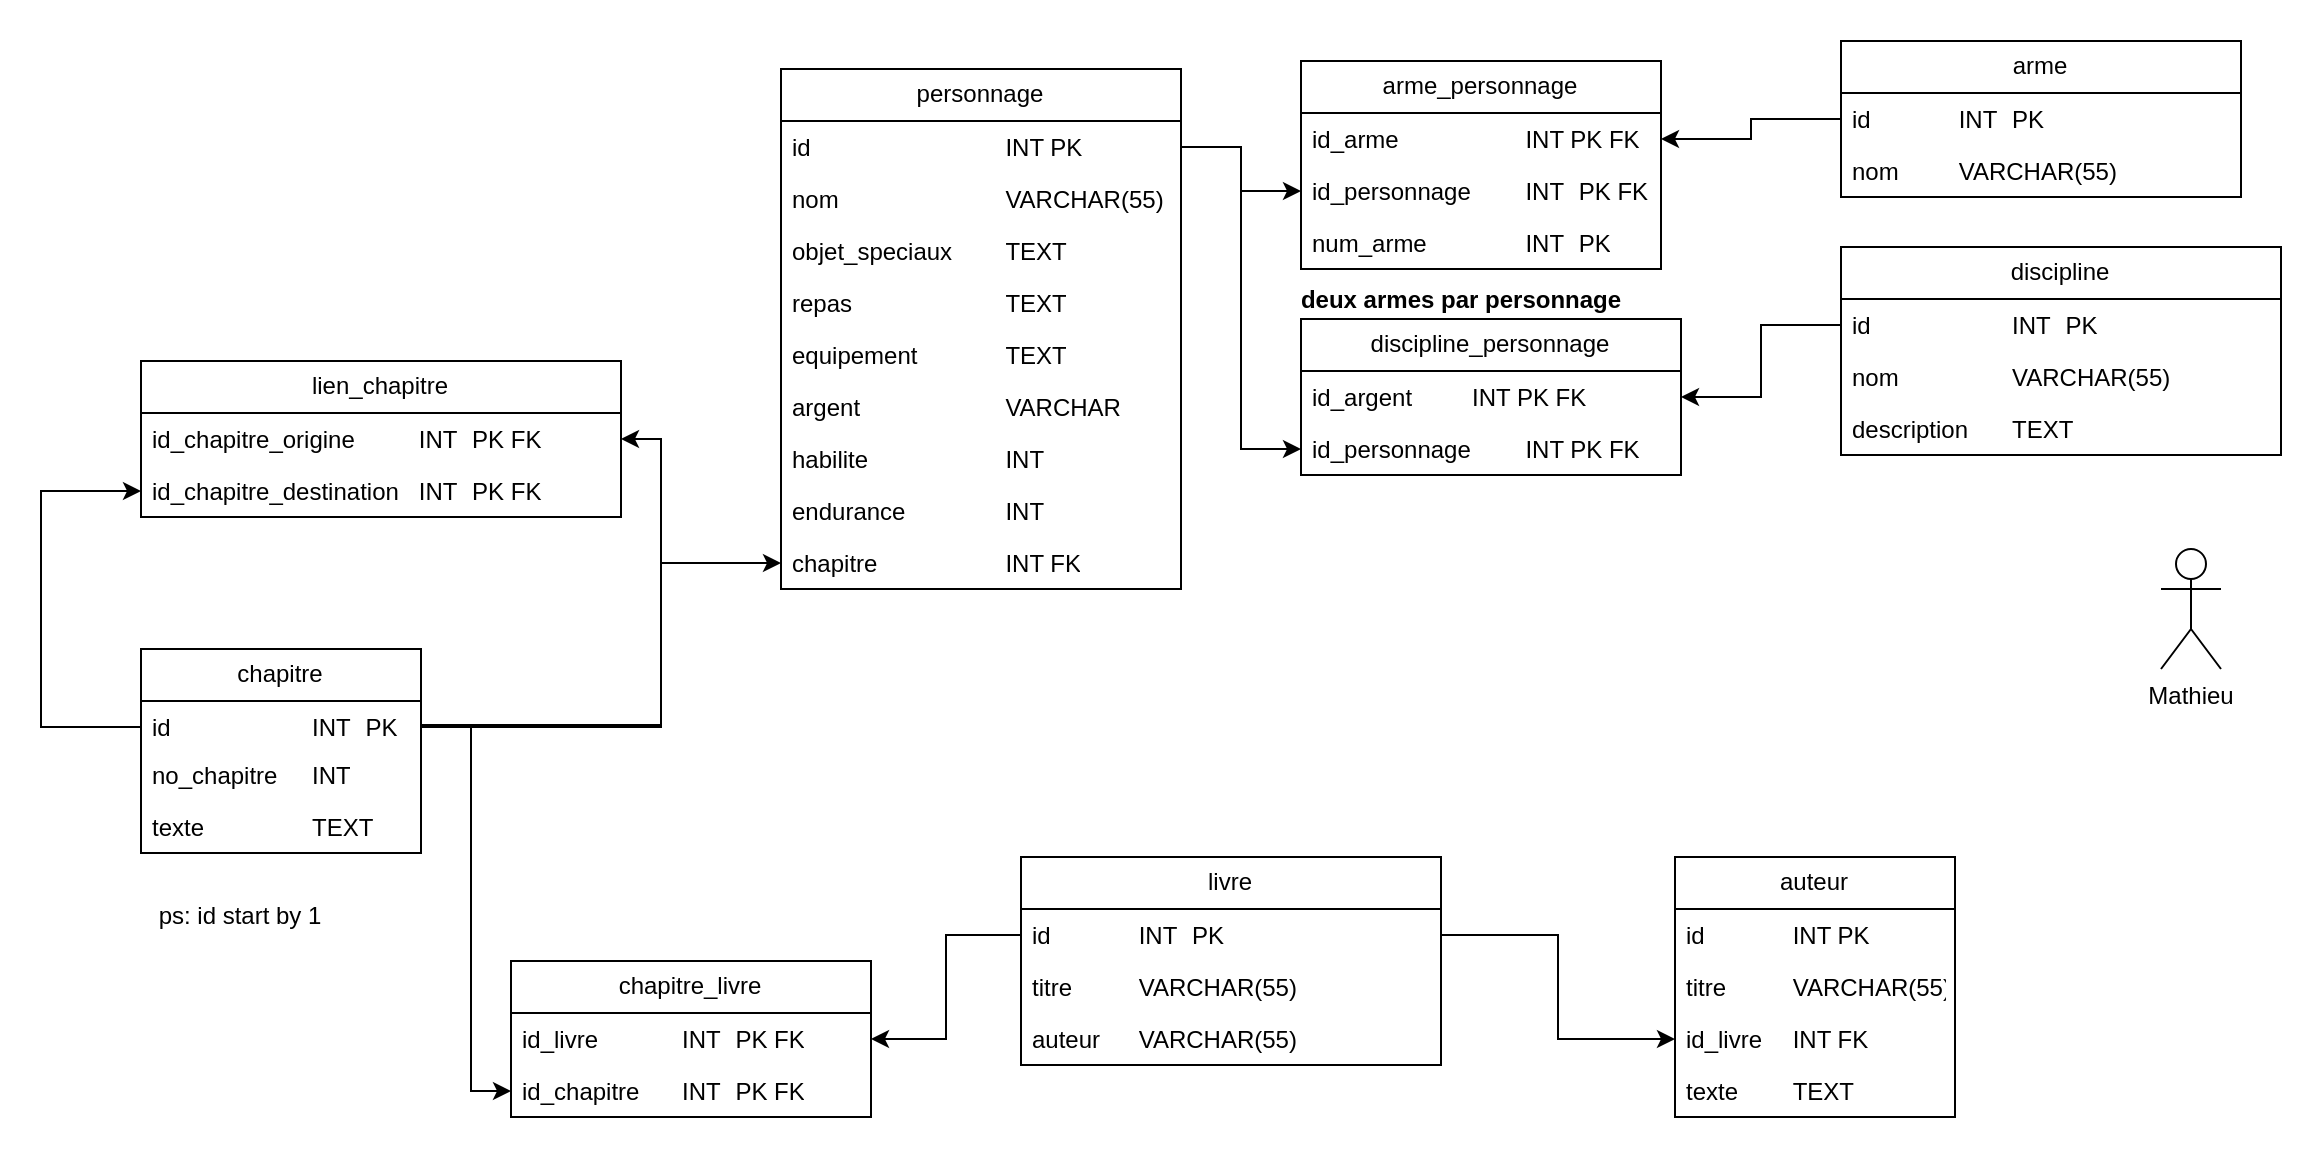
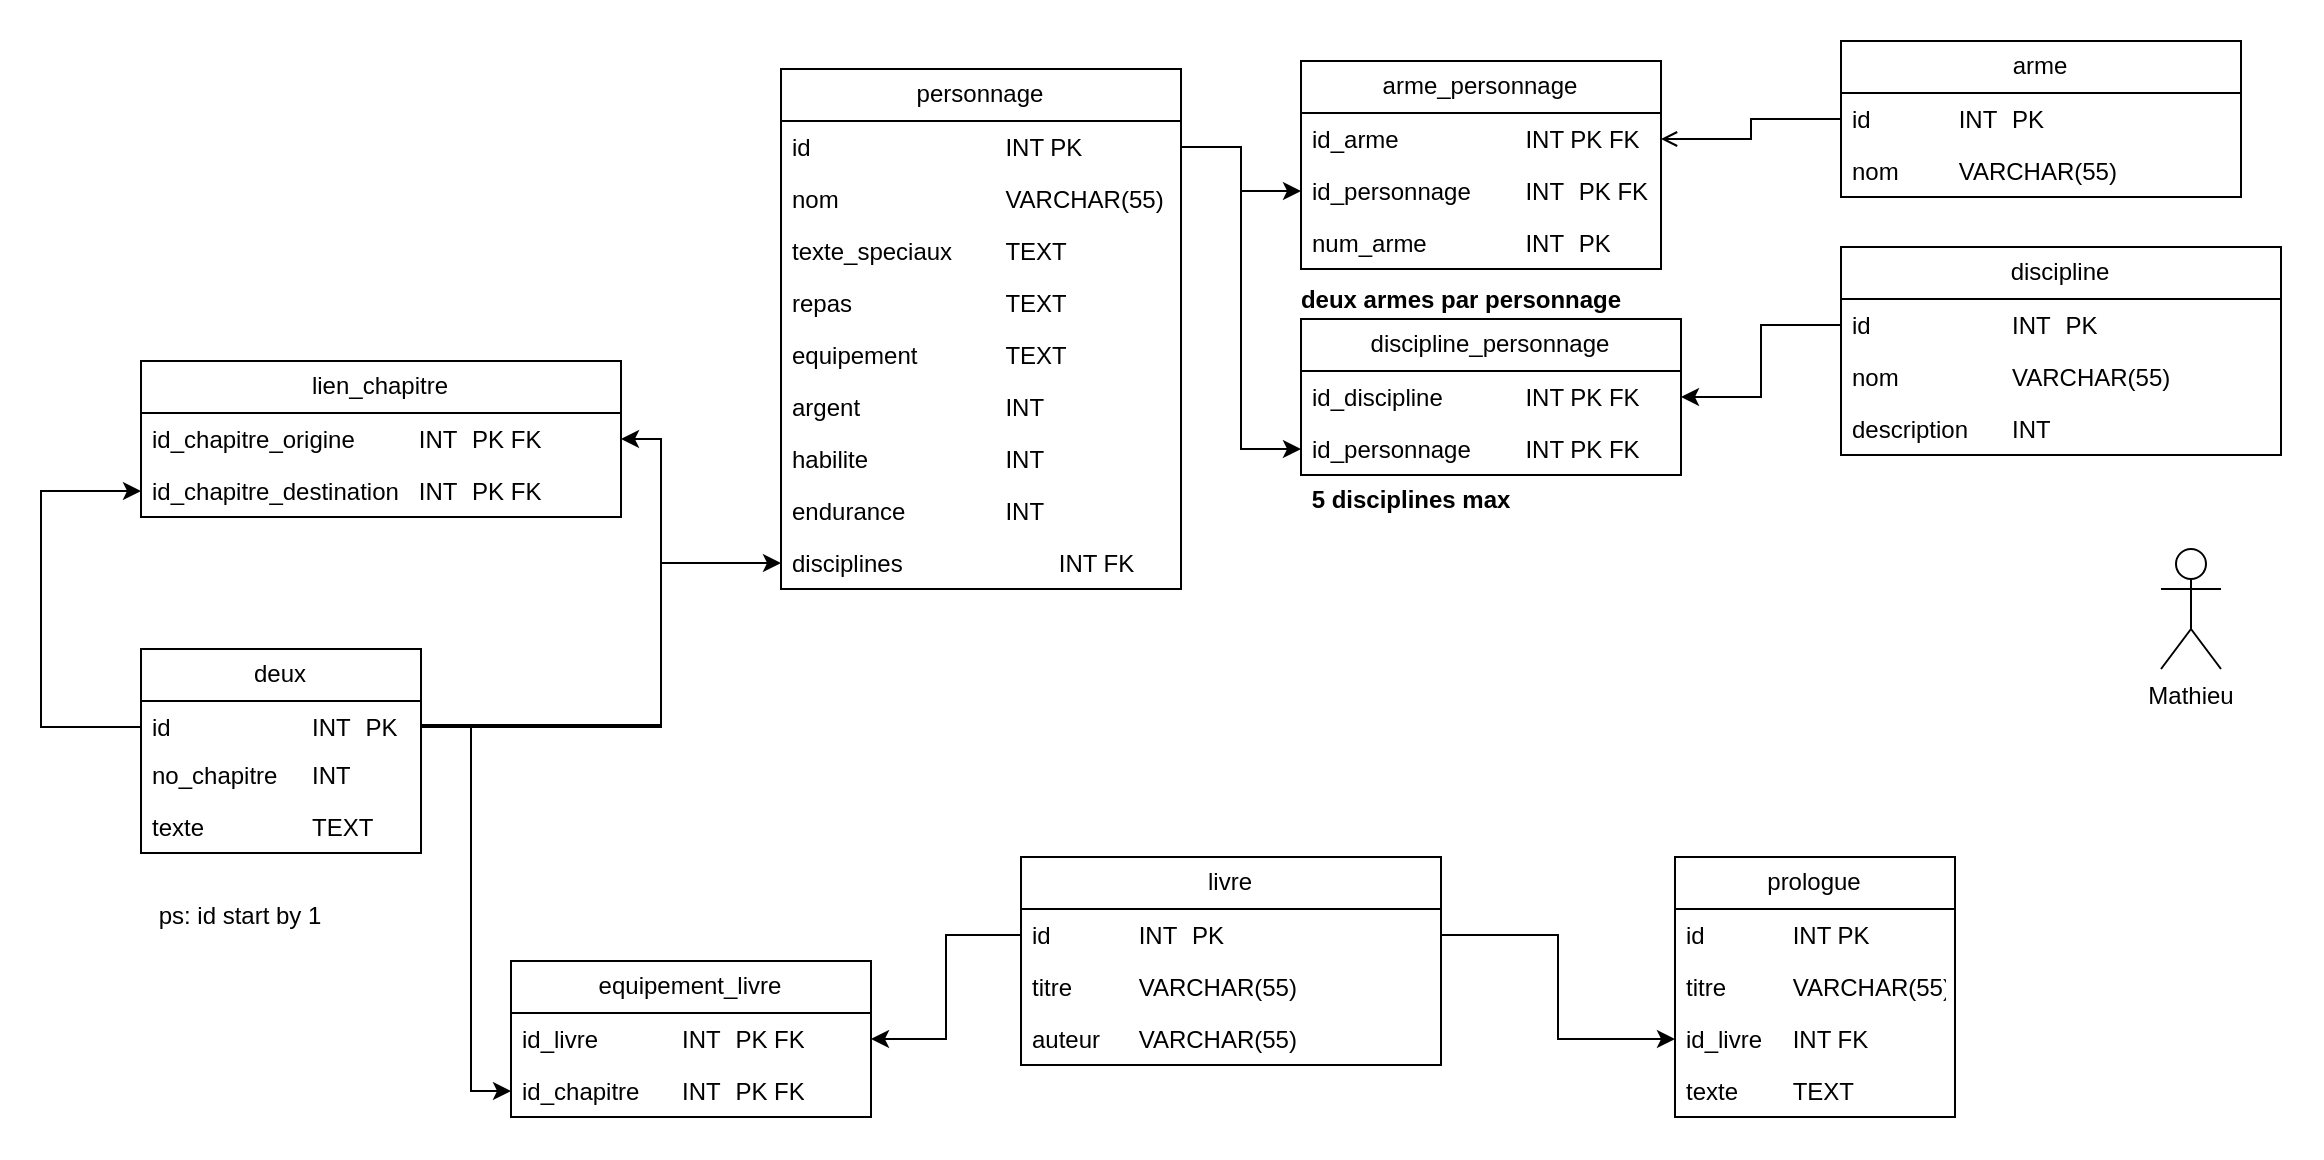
- <mxCell id="26" style="edgeStyle=orthogonalEdgeStyle;rounded=0;orthogonalLoop=1;jettySize=auto;html=1;entryX=1;entryY=0.5;entryDx=0;entryDy=0;" parent="1" source="27" target="45" edge="1"><mxGeometry relative="1" as="geometry" /></mxCell>
+ <mxCell id="26" style="edgeStyle=orthogonalEdgeStyle;rounded=0;orthogonalLoop=1;jettySize=auto;html=1;entryX=1;entryY=0.5;entryDx=0;entryDy=0;endArrow=open;" parent="1" source="27" target="45" edge="1"><mxGeometry relative="1" as="geometry" /></mxCell>
- <mxCell id="37" value="objet_speciaux&lt;span style=&quot;white-space: pre;&quot;&gt;&#09;&lt;/span&gt;TEXT&lt;span style=&quot;white-space: pre;&quot;&gt;&#09;&lt;/span&gt;&lt;span style=&quot;white-space: pre;&quot;&gt;&#09;&lt;/span&gt;" style="text;strokeColor=none;fillColor=none;align=left;verticalAlign=top;spacingLeft=4;spacingRight=4;overflow=hidden;rotatable=0;points=[[0,0.5],[1,0.5]];portConstraint=eastwest;whiteSpace=wrap;html=1;" parent="34" vertex="1"><mxGeometry y="78" width="200" height="26" as="geometry" /></mxCell>
+ <mxCell id="37" value="texte_speciaux&lt;span style=&quot;white-space: pre;&quot;&gt;&#09;&lt;/span&gt;TEXT&lt;span style=&quot;white-space: pre;&quot;&gt;&#09;&lt;/span&gt;&lt;span style=&quot;white-space: pre;&quot;&gt;&#09;&lt;/span&gt;" style="text;strokeColor=none;fillColor=none;align=left;verticalAlign=top;spacingLeft=4;spacingRight=4;overflow=hidden;rotatable=0;points=[[0,0.5],[1,0.5]];portConstraint=eastwest;whiteSpace=wrap;html=1;" parent="34" vertex="1"><mxGeometry y="78" width="200" height="26" as="geometry" /></mxCell>
- <mxCell id="49" value="id_argent&lt;span style=&quot;white-space: pre;&quot;&gt;&#09;&lt;/span&gt;&lt;span style=&quot;white-space: pre;&quot;&gt;&#09;&lt;/span&gt;INT PK FK" style="text;strokeColor=none;fillColor=none;align=left;verticalAlign=top;spacingLeft=4;spacingRight=4;overflow=hidden;rotatable=0;points=[[0,0.5],[1,0.5]];portConstraint=eastwest;whiteSpace=wrap;html=1;" parent="48" vertex="1"><mxGeometry y="26" width="190" height="26" as="geometry" /></mxCell>
+ <mxCell id="49" value="id_discipline&lt;span style=&quot;white-space: pre;&quot;&gt;&#09;&lt;/span&gt;&lt;span style=&quot;white-space: pre;&quot;&gt;&#09;&lt;/span&gt;INT PK FK" style="text;strokeColor=none;fillColor=none;align=left;verticalAlign=top;spacingLeft=4;spacingRight=4;overflow=hidden;rotatable=0;points=[[0,0.5],[1,0.5]];portConstraint=eastwest;whiteSpace=wrap;html=1;" parent="48" vertex="1"><mxGeometry y="26" width="190" height="26" as="geometry" /></mxCell>
- <mxCell id="40" value="argent&lt;span style=&quot;white-space: pre;&quot;&gt;&#09;&lt;/span&gt;&lt;span style=&quot;white-space: pre;&quot;&gt;&#09;&lt;span style=&quot;white-space: pre;&quot;&gt;&#09;&lt;/span&gt;&lt;/span&gt;VARCHAR" style="text;strokeColor=none;fillColor=none;align=left;verticalAlign=top;spacingLeft=4;spacingRight=4;overflow=hidden;rotatable=0;points=[[0,0.5],[1,0.5]];portConstraint=eastwest;whiteSpace=wrap;html=1;" parent="34" vertex="1"><mxGeometry y="156" width="200" height="26" as="geometry" /></mxCell>
+ <mxCell id="40" value="argent&lt;span style=&quot;white-space: pre;&quot;&gt;&#09;&lt;/span&gt;&lt;span style=&quot;white-space: pre;&quot;&gt;&#09;&lt;span style=&quot;white-space: pre;&quot;&gt;&#09;&lt;/span&gt;&lt;/span&gt;INT" style="text;strokeColor=none;fillColor=none;align=left;verticalAlign=top;spacingLeft=4;spacingRight=4;overflow=hidden;rotatable=0;points=[[0,0.5],[1,0.5]];portConstraint=eastwest;whiteSpace=wrap;html=1;" parent="34" vertex="1"><mxGeometry y="156" width="200" height="26" as="geometry" /></mxCell>
- <mxCell id="33" value="description&lt;span style=&quot;white-space: pre;&quot;&gt;&#09;&lt;/span&gt;TEXT" style="text;strokeColor=none;fillColor=none;align=left;verticalAlign=top;spacingLeft=4;spacingRight=4;overflow=hidden;rotatable=0;points=[[0,0.5],[1,0.5]];portConstraint=eastwest;whiteSpace=wrap;html=1;" parent="30" vertex="1"><mxGeometry y="78" width="220" height="26" as="geometry" /></mxCell>
+ <mxCell id="33" value="description&lt;span style=&quot;white-space: pre;&quot;&gt;&#09;&lt;/span&gt;INT" style="text;strokeColor=none;fillColor=none;align=left;verticalAlign=top;spacingLeft=4;spacingRight=4;overflow=hidden;rotatable=0;points=[[0,0.5],[1,0.5]];portConstraint=eastwest;whiteSpace=wrap;html=1;" parent="30" vertex="1"><mxGeometry y="78" width="220" height="26" as="geometry" /></mxCell>
+ <mxCell id="52" value="5 disciplines max" style="text;align=center;fontStyle=1;verticalAlign=middle;spacingLeft=3;spacingRight=3;strokeColor=none;rotatable=0;points=[[0,0.5],[1,0.5]];portConstraint=eastwest;html=1;" parent="1" vertex="1"><mxGeometry x="650" y="237" width="110" height="26" as="geometry" /></mxCell>
- <mxCell id="43" value="chapitre&lt;span style=&quot;white-space: pre;&quot;&gt;&#09;&lt;/span&gt;&lt;span style=&quot;white-space: pre;&quot;&gt;&#09;&lt;/span&gt;&lt;span style=&quot;white-space: pre;&quot;&gt;&#09;&lt;/span&gt;INT FK" style="text;strokeColor=none;fillColor=none;align=left;verticalAlign=top;spacingLeft=4;spacingRight=4;overflow=hidden;rotatable=0;points=[[0,0.5],[1,0.5]];portConstraint=eastwest;whiteSpace=wrap;html=1;" parent="34" vertex="1"><mxGeometry y="234" width="200" height="26" as="geometry" /></mxCell>
+ <mxCell id="43" value="disciplines&lt;span style=&quot;white-space: pre;&quot;&gt;&#09;&lt;/span&gt;&lt;span style=&quot;white-space: pre;&quot;&gt;&#09;&lt;/span&gt;&lt;span style=&quot;white-space: pre;&quot;&gt;&#09;&lt;/span&gt;INT FK" style="text;strokeColor=none;fillColor=none;align=left;verticalAlign=top;spacingLeft=4;spacingRight=4;overflow=hidden;rotatable=0;points=[[0,0.5],[1,0.5]];portConstraint=eastwest;whiteSpace=wrap;html=1;" parent="34" vertex="1"><mxGeometry y="234" width="200" height="26" as="geometry" /></mxCell>
- <mxCell id="2" value="chapitre" style="swimlane;fontStyle=0;childLayout=stackLayout;horizontal=1;startSize=26;fillColor=none;horizontalStack=0;resizeParent=1;resizeParentMax=0;resizeLast=0;collapsible=1;marginBottom=0;whiteSpace=wrap;html=1;" parent="1" vertex="1"><mxGeometry x="70" y="324" width="140" height="102" as="geometry" /></mxCell>
+ <mxCell id="2" value="deux" style="swimlane;fontStyle=0;childLayout=stackLayout;horizontal=1;startSize=26;fillColor=none;horizontalStack=0;resizeParent=1;resizeParentMax=0;resizeLast=0;collapsible=1;marginBottom=0;whiteSpace=wrap;html=1;" parent="1" vertex="1"><mxGeometry x="70" y="324" width="140" height="102" as="geometry" /></mxCell>
- <mxCell id="6" value="auteur" style="swimlane;fontStyle=0;childLayout=stackLayout;horizontal=1;startSize=26;fillColor=none;horizontalStack=0;resizeParent=1;resizeParentMax=0;resizeLast=0;collapsible=1;marginBottom=0;whiteSpace=wrap;html=1;" parent="1" vertex="1"><mxGeometry x="837" y="428" width="140" height="130" as="geometry" /></mxCell>
+ <mxCell id="6" value="prologue" style="swimlane;fontStyle=0;childLayout=stackLayout;horizontal=1;startSize=26;fillColor=none;horizontalStack=0;resizeParent=1;resizeParentMax=0;resizeLast=0;collapsible=1;marginBottom=0;whiteSpace=wrap;html=1;" parent="1" vertex="1"><mxGeometry x="837" y="428" width="140" height="130" as="geometry" /></mxCell>
- <mxCell id="11" value="chapitre_livre" style="swimlane;fontStyle=0;childLayout=stackLayout;horizontal=1;startSize=26;fillColor=none;horizontalStack=0;resizeParent=1;resizeParentMax=0;resizeLast=0;collapsible=1;marginBottom=0;whiteSpace=wrap;html=1;" parent="1" vertex="1"><mxGeometry x="255" y="480" width="180" height="78" as="geometry" /></mxCell>
+ <mxCell id="11" value="equipement_livre" style="swimlane;fontStyle=0;childLayout=stackLayout;horizontal=1;startSize=26;fillColor=none;horizontalStack=0;resizeParent=1;resizeParentMax=0;resizeLast=0;collapsible=1;marginBottom=0;whiteSpace=wrap;html=1;" parent="1" vertex="1"><mxGeometry x="255" y="480" width="180" height="78" as="geometry" /></mxCell>
